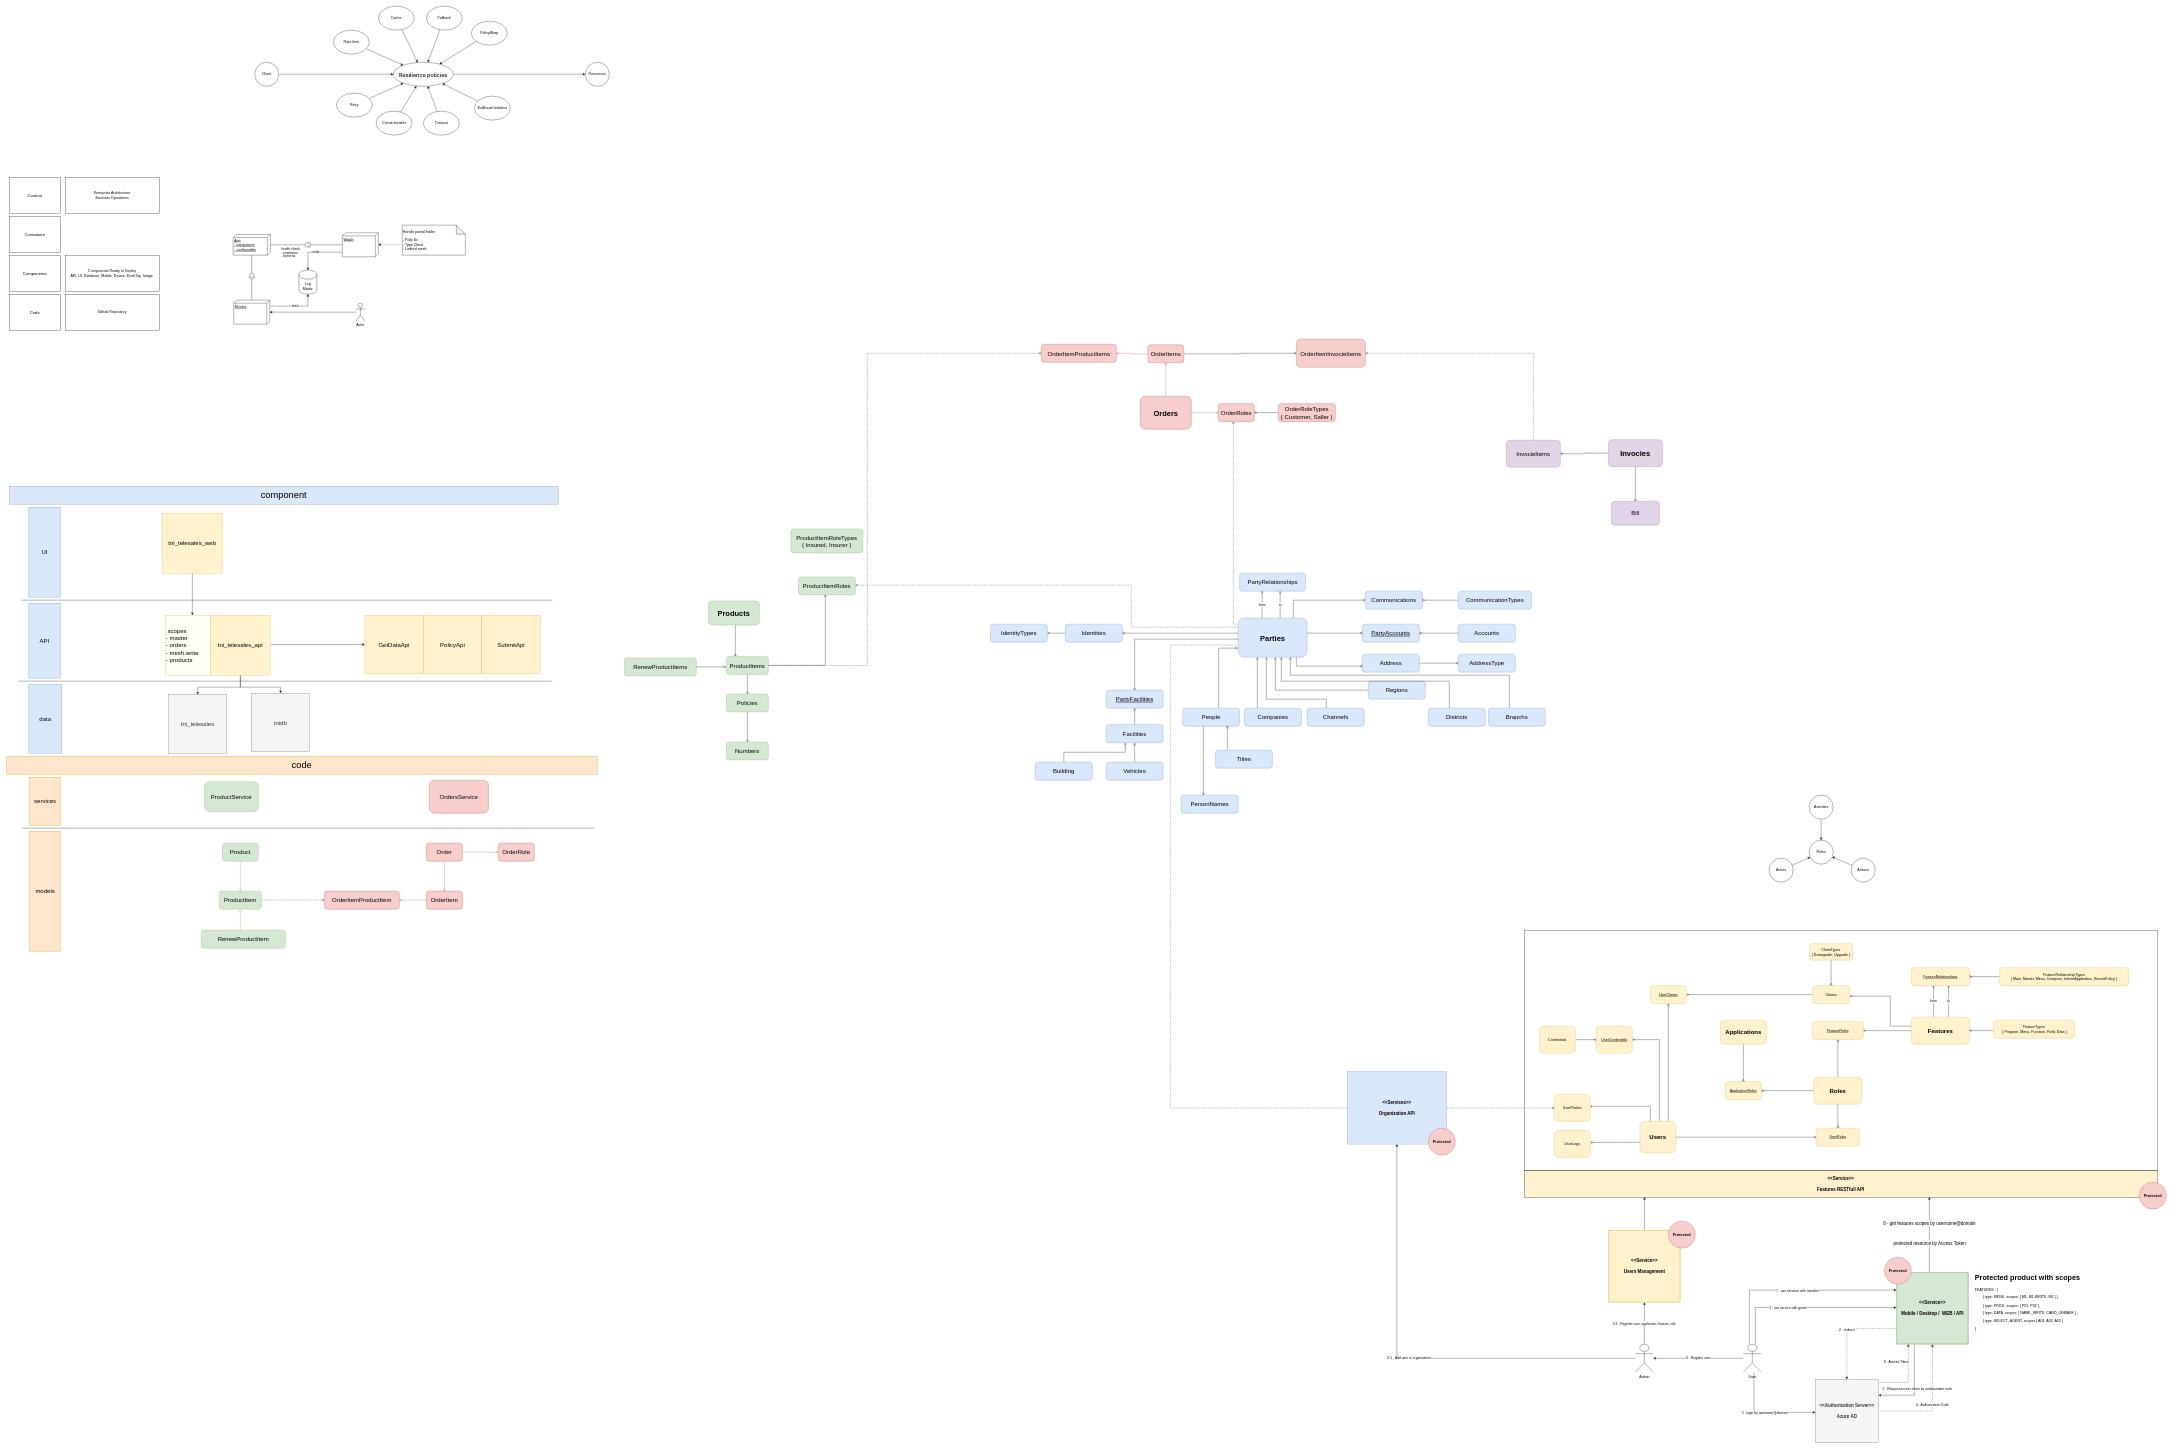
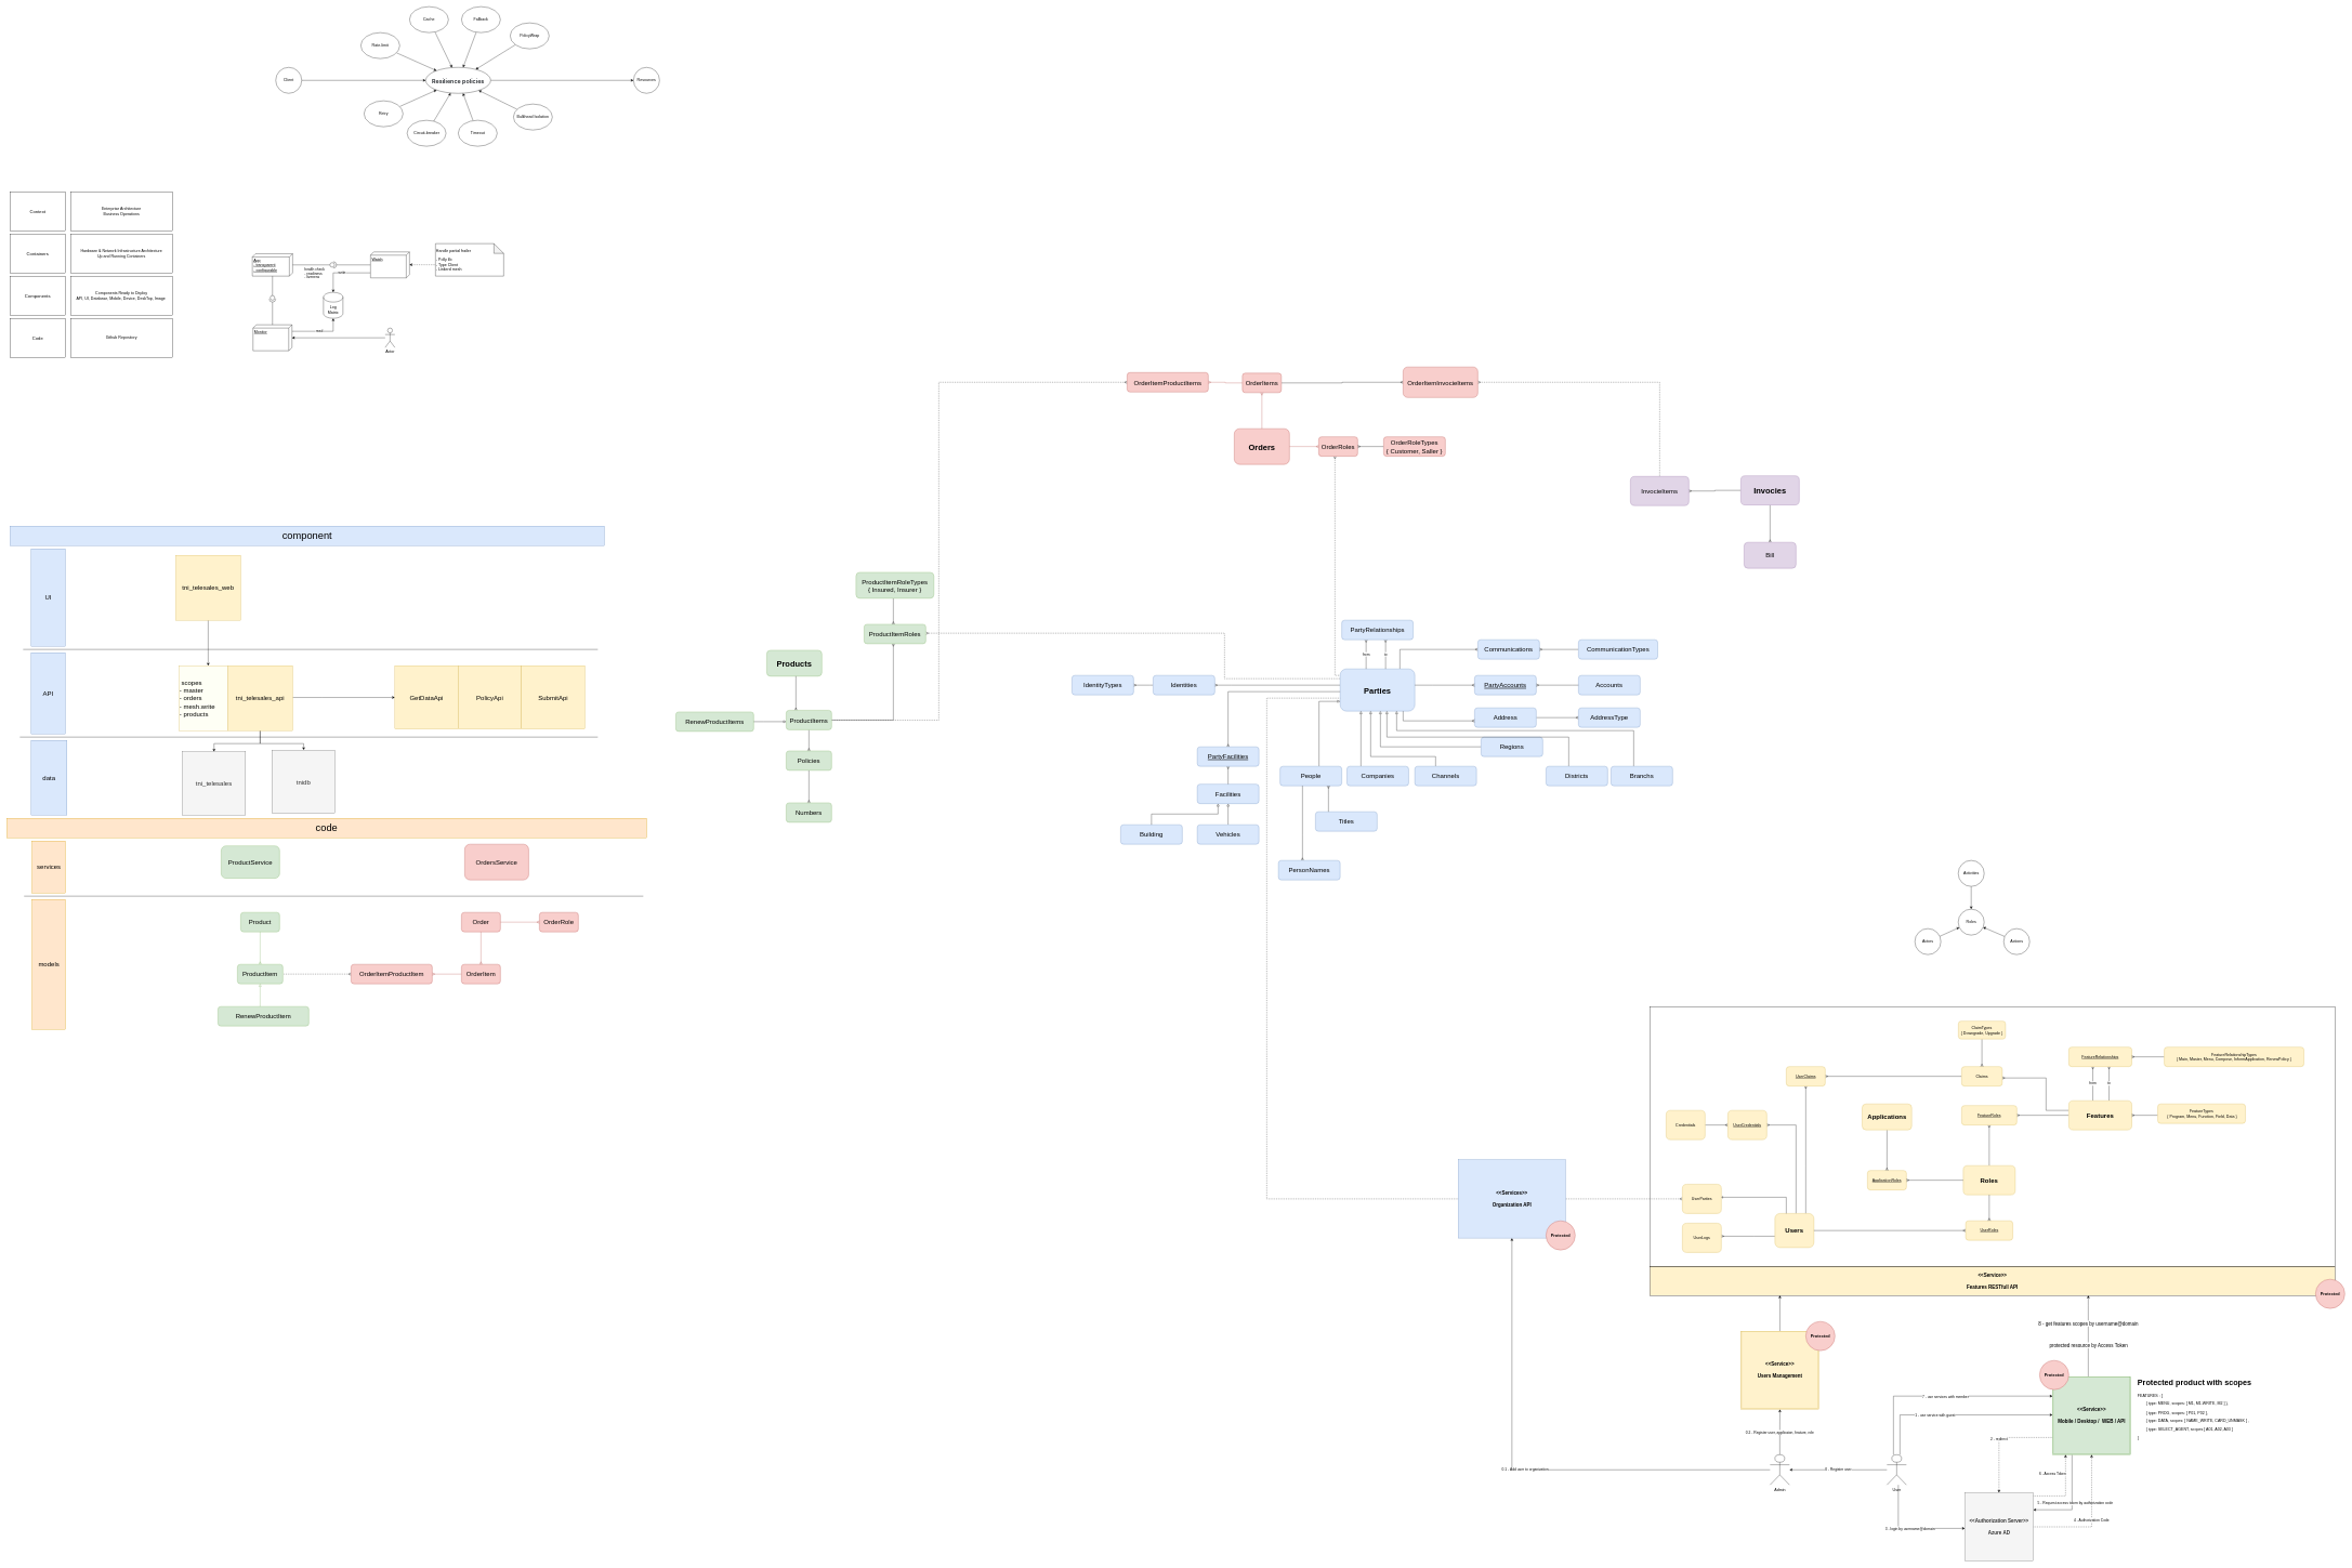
+ <mxCell id="44" value="Hardware &amp;amp; Network Infrastructure Architecture&lt;br&gt;Up and Running Containers" style="rounded=0;whiteSpace=wrap;html=1;" parent="1" vertex="1"><mxGeometry x="216" y="720" width="314" height="120" as="geometry" /></mxCell>
+ <mxCell id="144" style="edgeStyle=orthogonalEdgeStyle;rounded=0;orthogonalLoop=1;jettySize=auto;html=1;endArrow=ERmany;endFill=0;" parent="1" source="145" target="141" edge="1"><mxGeometry relative="1" as="geometry"><Array as="points"><mxPoint x="2750" y="1892.5" /><mxPoint x="2750" y="1892.5" /></Array></mxGeometry></mxCell>
